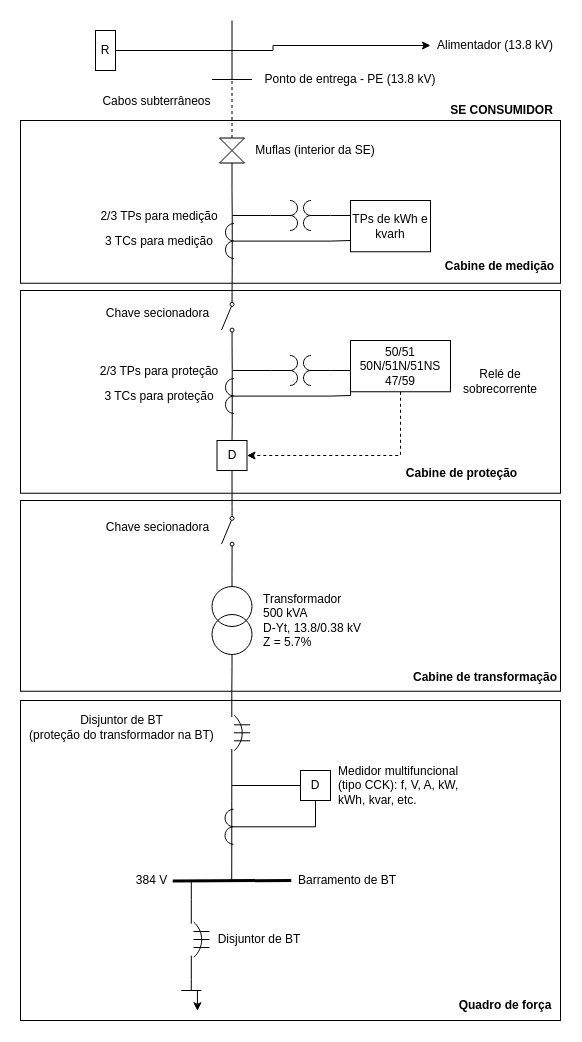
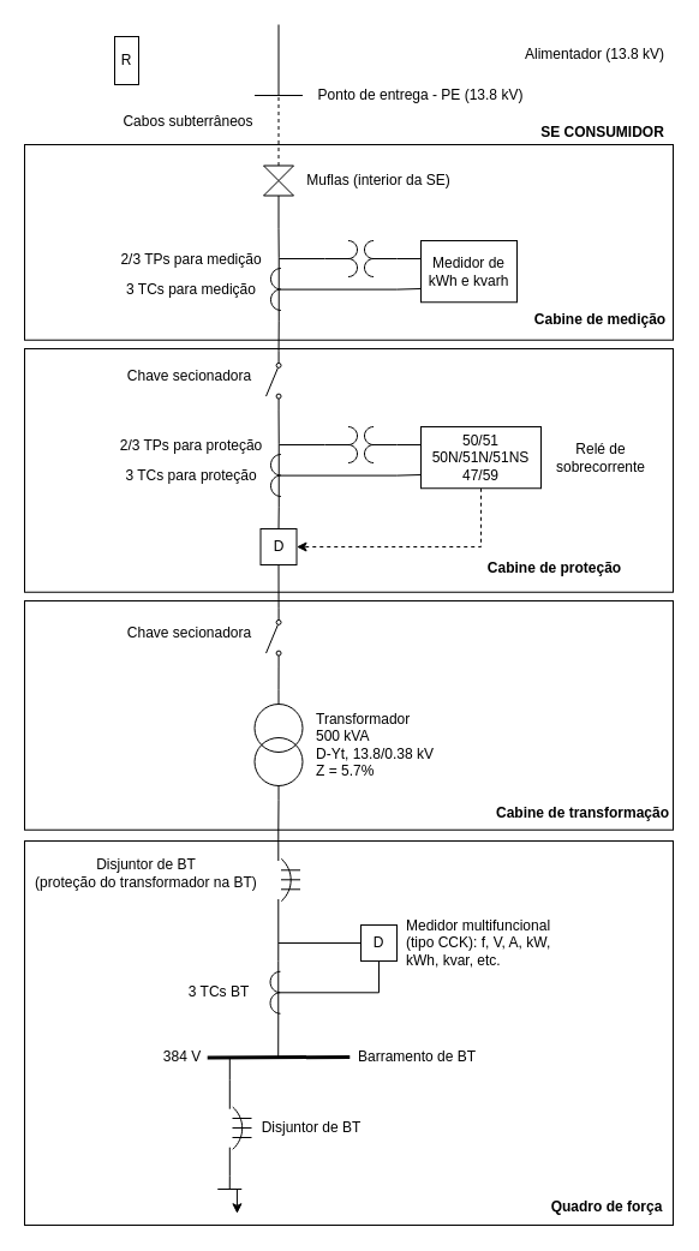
- <mxCell id="18" style="edgeStyle=orthogonalEdgeStyle;rounded=0;orthogonalLoop=1;jettySize=auto;html=1;exitX=1;exitY=0.5;exitDx=0;exitDy=0;entryX=0;entryY=0.5;entryDx=0;entryDy=0;" parent="1" source="19" target="20" edge="1"><mxGeometry relative="1" as="geometry"><mxPoint x="380" y="45" as="targetPoint" /></mxGeometry></mxCell>
- <mxCell id="26" value="TPs de kWh e kvarh" style="rounded=0;whiteSpace=wrap;html=1;" parent="1" vertex="1"><mxGeometry x="350" y="200" width="80" height="51.25" as="geometry" /></mxCell>
+ <mxCell id="26" value="Medidor de kWh e kvarh" style="rounded=0;whiteSpace=wrap;html=1;" parent="1" vertex="1"><mxGeometry x="350" y="200" width="80" height="51.25" as="geometry" /></mxCell>
- <mxCell id="36" value="50/51&lt;br&gt;50N/51N/51NS&lt;br&gt;47/59" style="rounded=0;whiteSpace=wrap;html=1;" parent="1" vertex="1"><mxGeometry x="350" y="340" width="100" height="51.25" as="geometry" /></mxCell>
+ <mxCell id="36" value="50/51&lt;br&gt;50N/51N/51NS&lt;br&gt;47/59" style="rounded=0;whiteSpace=wrap;html=1;" parent="1" vertex="1"><mxGeometry x="350" y="355" width="100" height="51.25" as="geometry" /></mxCell>
+ <mxCell id="51" value="3 TCs BT" style="text;html=1;strokeColor=none;fillColor=none;align=center;verticalAlign=middle;whiteSpace=wrap;rounded=0;" parent="1" vertex="1"><mxGeometry x="145" y="808.75" width="74" height="35" as="geometry" /></mxCell>
